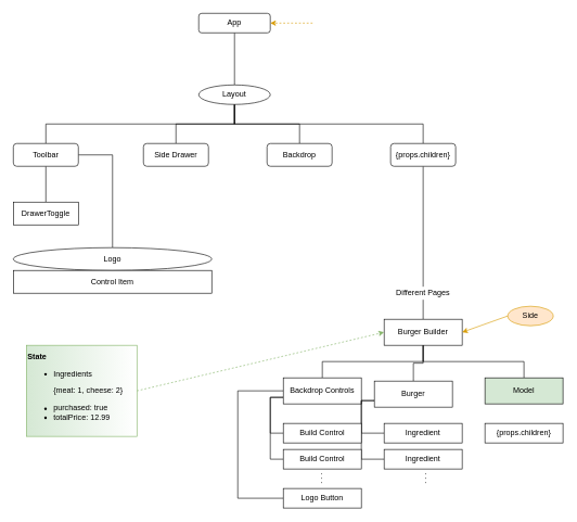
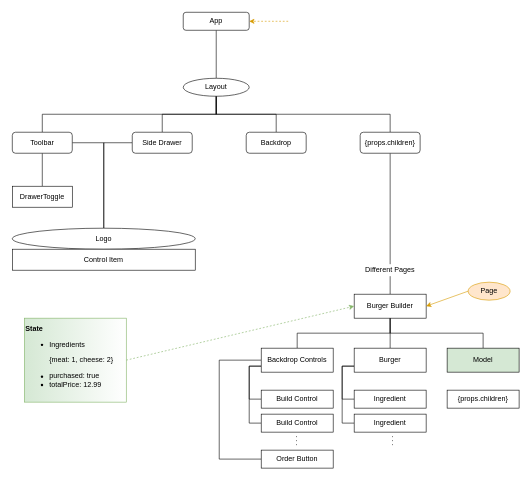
+ <mxCell id="8" style="rounded=0;orthogonalLoop=1;jettySize=auto;html=1;exitX=0;exitY=0.5;exitDx=0;exitDy=0;entryX=0.5;entryY=0;entryDx=0;entryDy=0;endArrow=none;endFill=0;edgeStyle=orthogonalEdgeStyle;" edge="1" parent="1" source="9" target="18"><mxGeometry relative="1" as="geometry" /></mxCell>
- <mxCell id="45" value="Side" style="ellipse;whiteSpace=wrap;html=1;rounded=0;fillColor=#ffe6cc;strokeColor=#d79b00;" vertex="1" parent="1"><mxGeometry x="780" y="470" width="70" height="30" as="geometry" /></mxCell>
+ <mxCell id="45" value="Page" style="ellipse;whiteSpace=wrap;html=1;rounded=0;fillColor=#ffe6cc;strokeColor=#d79b00;" vertex="1" parent="1"><mxGeometry x="780" y="470" width="70" height="30" as="geometry" /></mxCell>
- <mxCell id="32" value="Burger" style="rounded=0;whiteSpace=wrap;html=1;" vertex="1" parent="1"><mxGeometry x="575" y="585" width="120" height="40" as="geometry" /></mxCell>
+ <mxCell id="32" value="Burger" style="rounded=0;whiteSpace=wrap;html=1;" vertex="1" parent="1"><mxGeometry x="590" y="580" width="120" height="40" as="geometry" /></mxCell>
- <mxCell id="35" value="Logo Button" style="rounded=0;whiteSpace=wrap;html=1;" vertex="1" parent="1"><mxGeometry x="435" y="750" width="120" height="30" as="geometry" /></mxCell>
+ <mxCell id="35" value="Order Button" style="rounded=0;whiteSpace=wrap;html=1;" vertex="1" parent="1"><mxGeometry x="435" y="750" width="120" height="30" as="geometry" /></mxCell>
